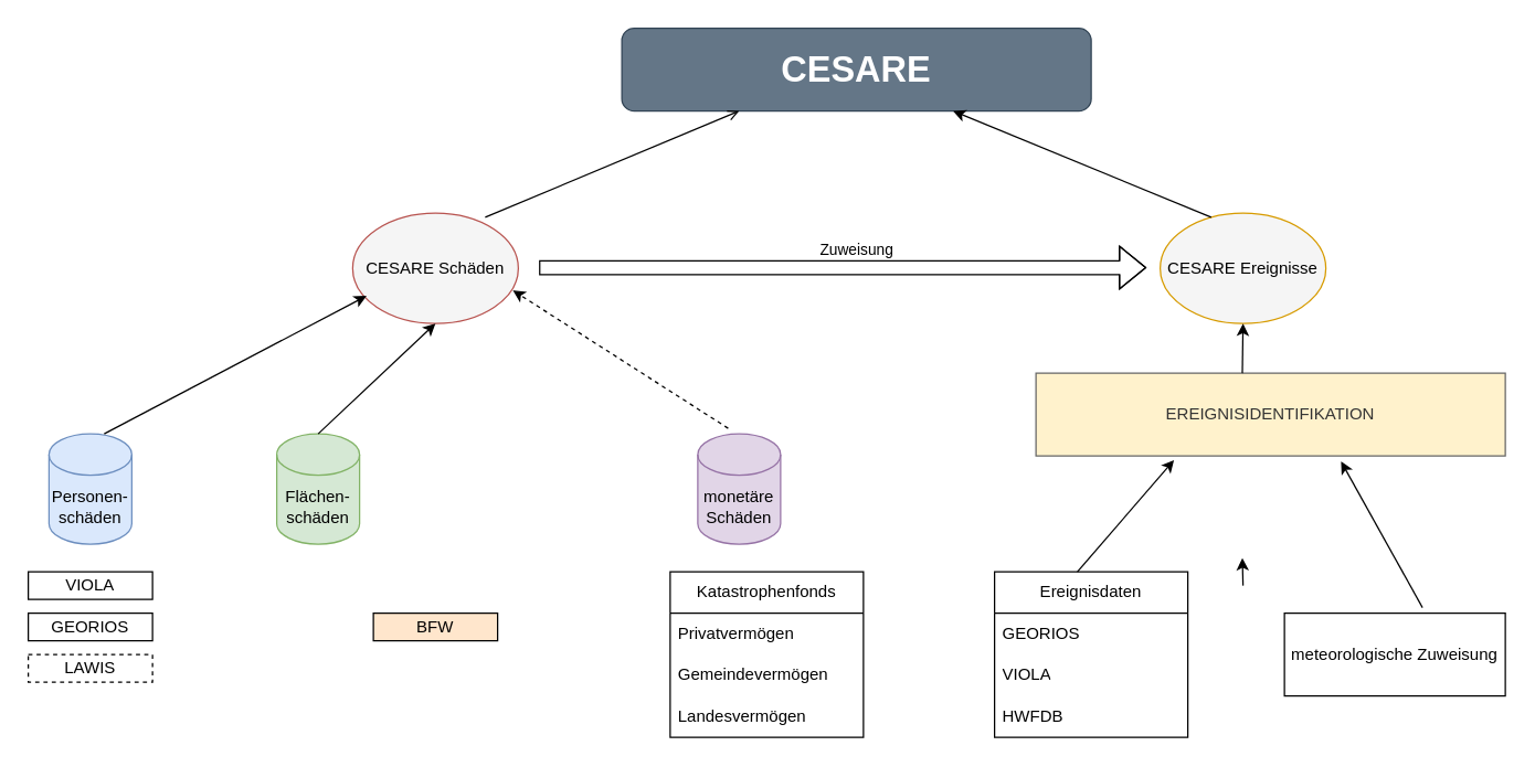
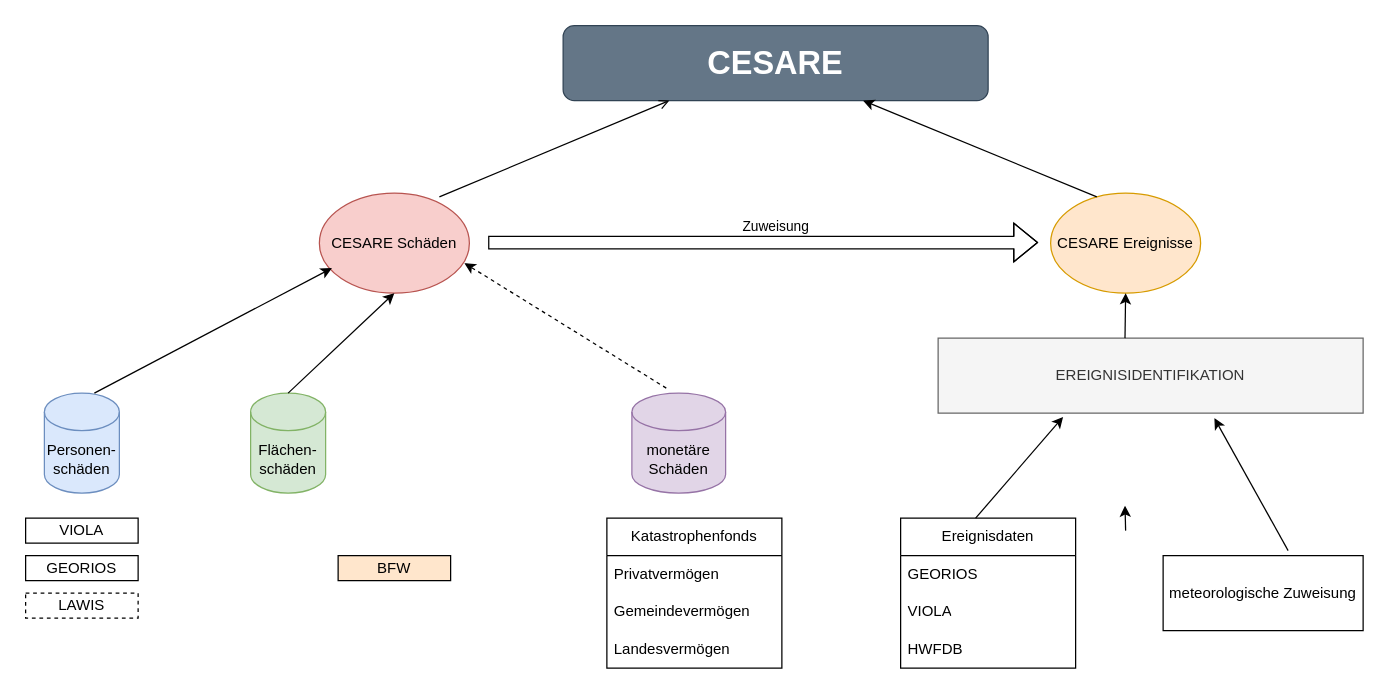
- <mxCell id="5" value="CESARE Schäden" style="ellipse;whiteSpace=wrap;html=1;fillColor=#f5f5f5;strokeColor=#b85450;" parent="1" vertex="1"><mxGeometry x="255" y="154" width="120" height="80" as="geometry" /></mxCell>
+ <mxCell id="5" value="CESARE Schäden" style="ellipse;whiteSpace=wrap;html=1;fillColor=#f8cecc;strokeColor=#b85450;" parent="1" vertex="1"><mxGeometry x="255" y="154" width="120" height="80" as="geometry" /></mxCell>
- <mxCell id="16" value="CESARE Ereignisse" style="ellipse;whiteSpace=wrap;html=1;fillColor=#f5f5f5;strokeColor=#d79b00;" parent="1" vertex="1"><mxGeometry x="840" y="154" width="120" height="80" as="geometry" /></mxCell>
+ <mxCell id="16" value="CESARE Ereignisse" style="ellipse;whiteSpace=wrap;html=1;fillColor=#ffe6cc;strokeColor=#d79b00;" parent="1" vertex="1"><mxGeometry x="840" y="154" width="120" height="80" as="geometry" /></mxCell>
- <mxCell id="17" value="EREIGNISIDENTIFIKATION" style="rounded=0;whiteSpace=wrap;html=1;fillColor=#fff2cc;fontColor=#333333;strokeColor=#666666;" parent="1" vertex="1"><mxGeometry x="750" y="270" width="340" height="60" as="geometry" /></mxCell>
+ <mxCell id="17" value="EREIGNISIDENTIFIKATION" style="rounded=0;whiteSpace=wrap;html=1;fillColor=#f5f5f5;fontColor=#333333;strokeColor=#666666;" parent="1" vertex="1"><mxGeometry x="750" y="270" width="340" height="60" as="geometry" /></mxCell>
- <mxCell id="4" value="monetäre Schäden" style="shape=cylinder3;whiteSpace=wrap;html=1;boundedLbl=1;backgroundOutline=1;size=15;fillColor=#e1d5e7;strokeColor=#9673a6;" parent="1" vertex="1"><mxGeometry x="505" y="314" width="60" height="80" as="geometry" /></mxCell>
+ <mxCell id="4" value="monetäre Schäden" style="shape=cylinder3;whiteSpace=wrap;html=1;boundedLbl=1;backgroundOutline=1;size=15;fillColor=#e1d5e7;strokeColor=#9673a6;" parent="1" vertex="1"><mxGeometry x="505" y="314" width="75" height="80" as="geometry" /></mxCell>
